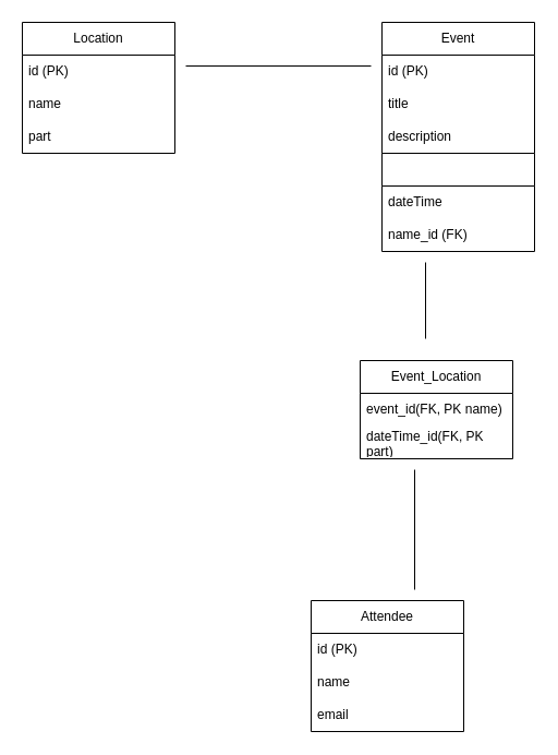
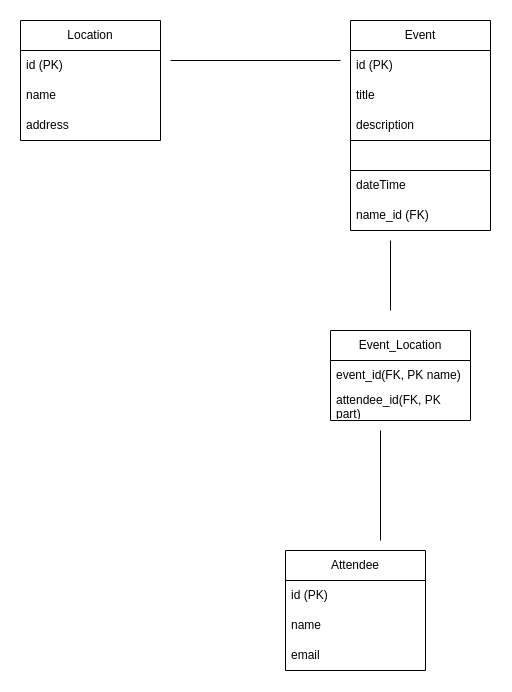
- <mxCell id="5" value="part" style="text;strokeColor=none;fillColor=none;align=left;verticalAlign=middle;spacingLeft=4;spacingRight=4;overflow=hidden;points=[[0,0.5],[1,0.5]];portConstraint=eastwest;rotatable=0;whiteSpace=wrap;html=1;" parent="2" vertex="1"><mxGeometry y="90" width="140" height="30" as="geometry" /></mxCell>
+ <mxCell id="5" value="address" style="text;strokeColor=none;fillColor=none;align=left;verticalAlign=middle;spacingLeft=4;spacingRight=4;overflow=hidden;points=[[0,0.5],[1,0.5]];portConstraint=eastwest;rotatable=0;whiteSpace=wrap;html=1;" parent="2" vertex="1"><mxGeometry y="90" width="140" height="30" as="geometry" /></mxCell>
- <mxCell id="12" value="dateTime_id(FK, PK part)" style="text;strokeColor=none;fillColor=none;align=left;verticalAlign=middle;spacingLeft=4;spacingRight=4;overflow=hidden;points=[[0,0.5],[1,0.5]];portConstraint=eastwest;rotatable=0;whiteSpace=wrap;html=1;" parent="10" vertex="1"><mxGeometry y="60" width="140" height="30" as="geometry" /></mxCell>
+ <mxCell id="12" value="attendee_id(FK, PK part)" style="text;strokeColor=none;fillColor=none;align=left;verticalAlign=middle;spacingLeft=4;spacingRight=4;overflow=hidden;points=[[0,0.5],[1,0.5]];portConstraint=eastwest;rotatable=0;whiteSpace=wrap;html=1;" parent="10" vertex="1"><mxGeometry y="60" width="140" height="30" as="geometry" /></mxCell>
